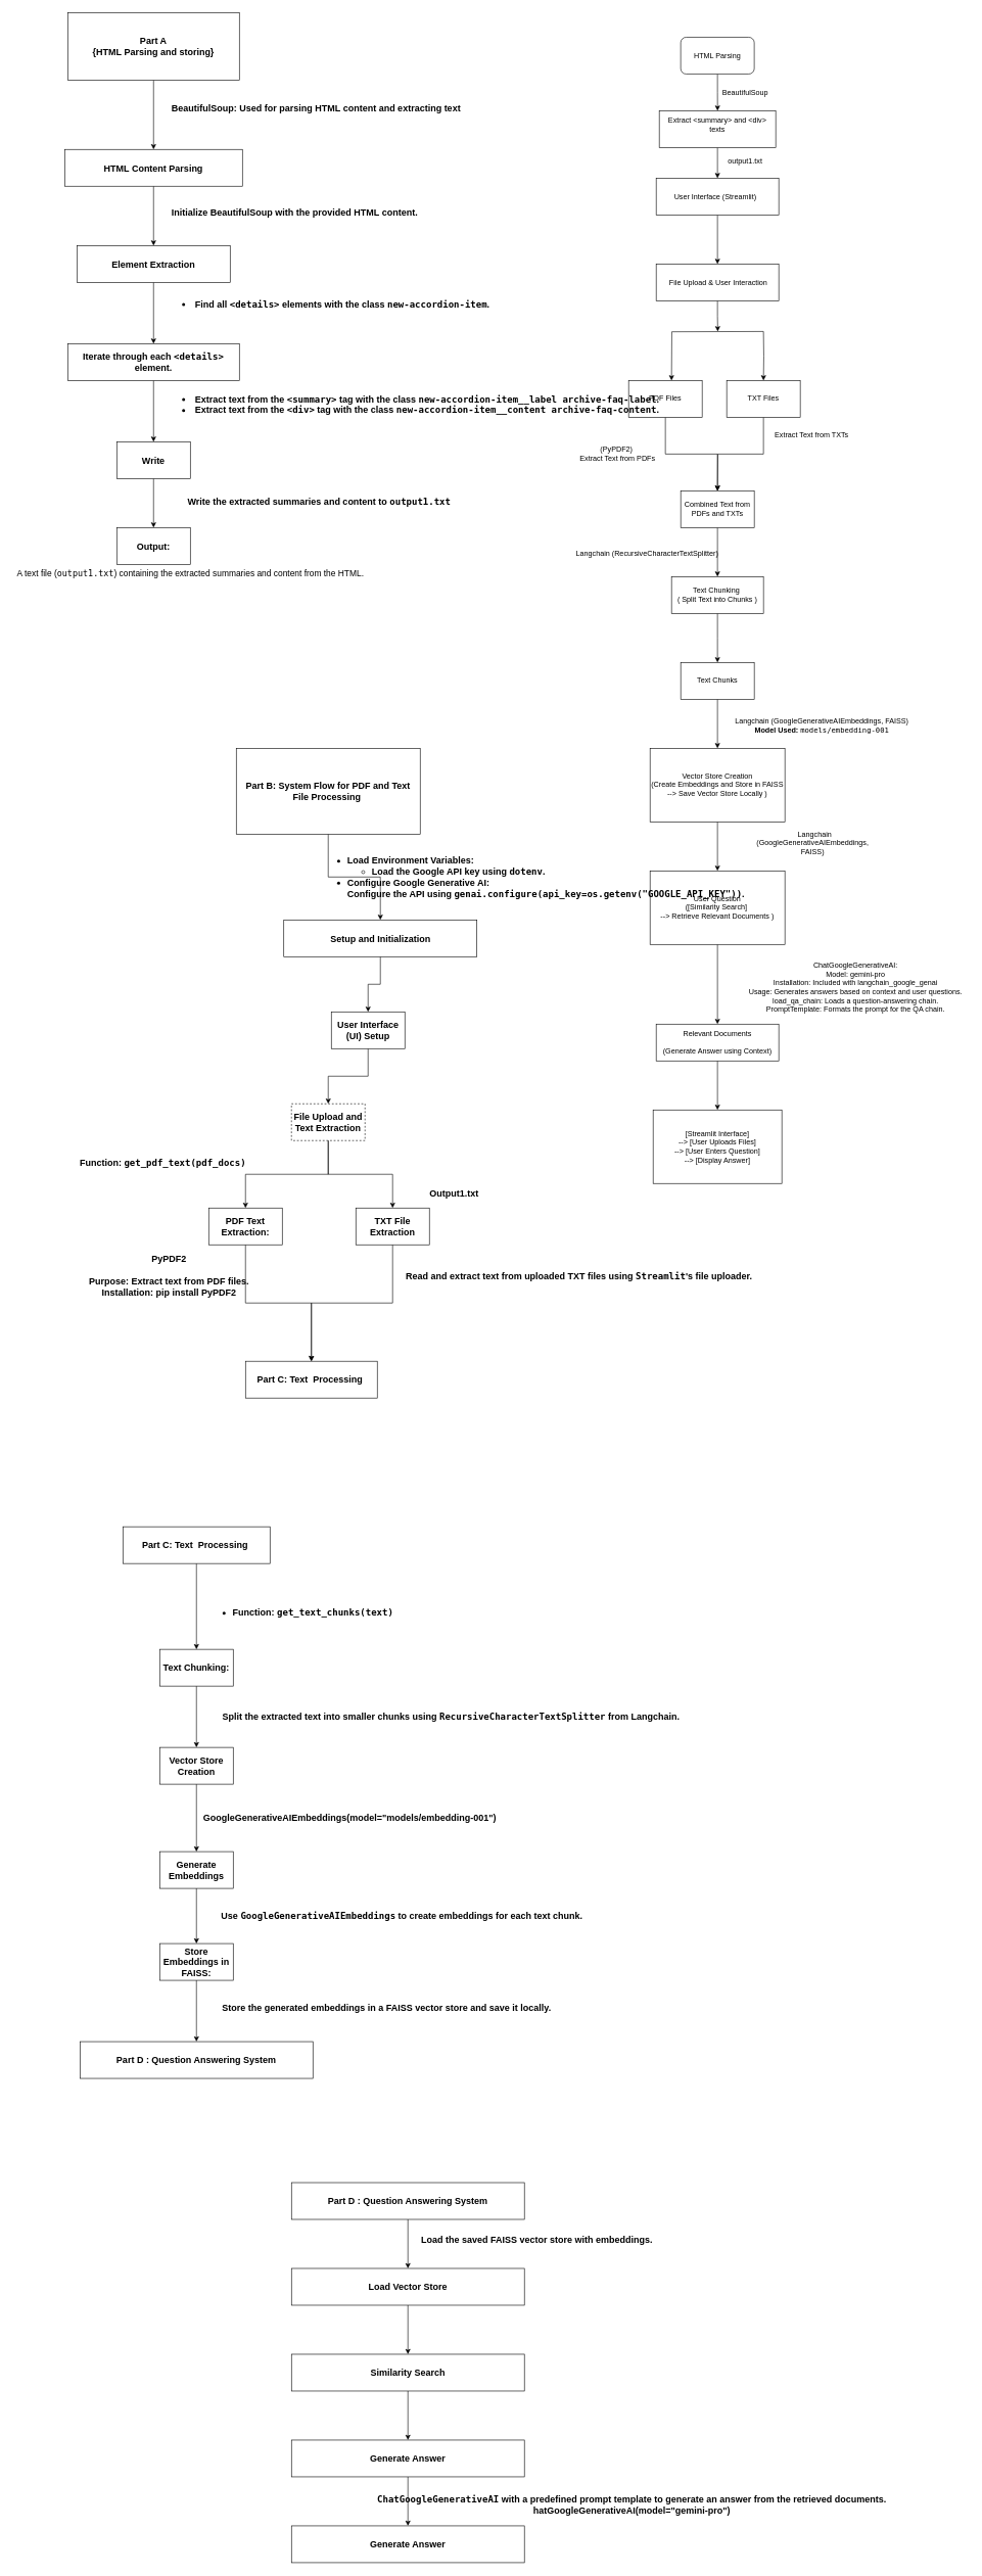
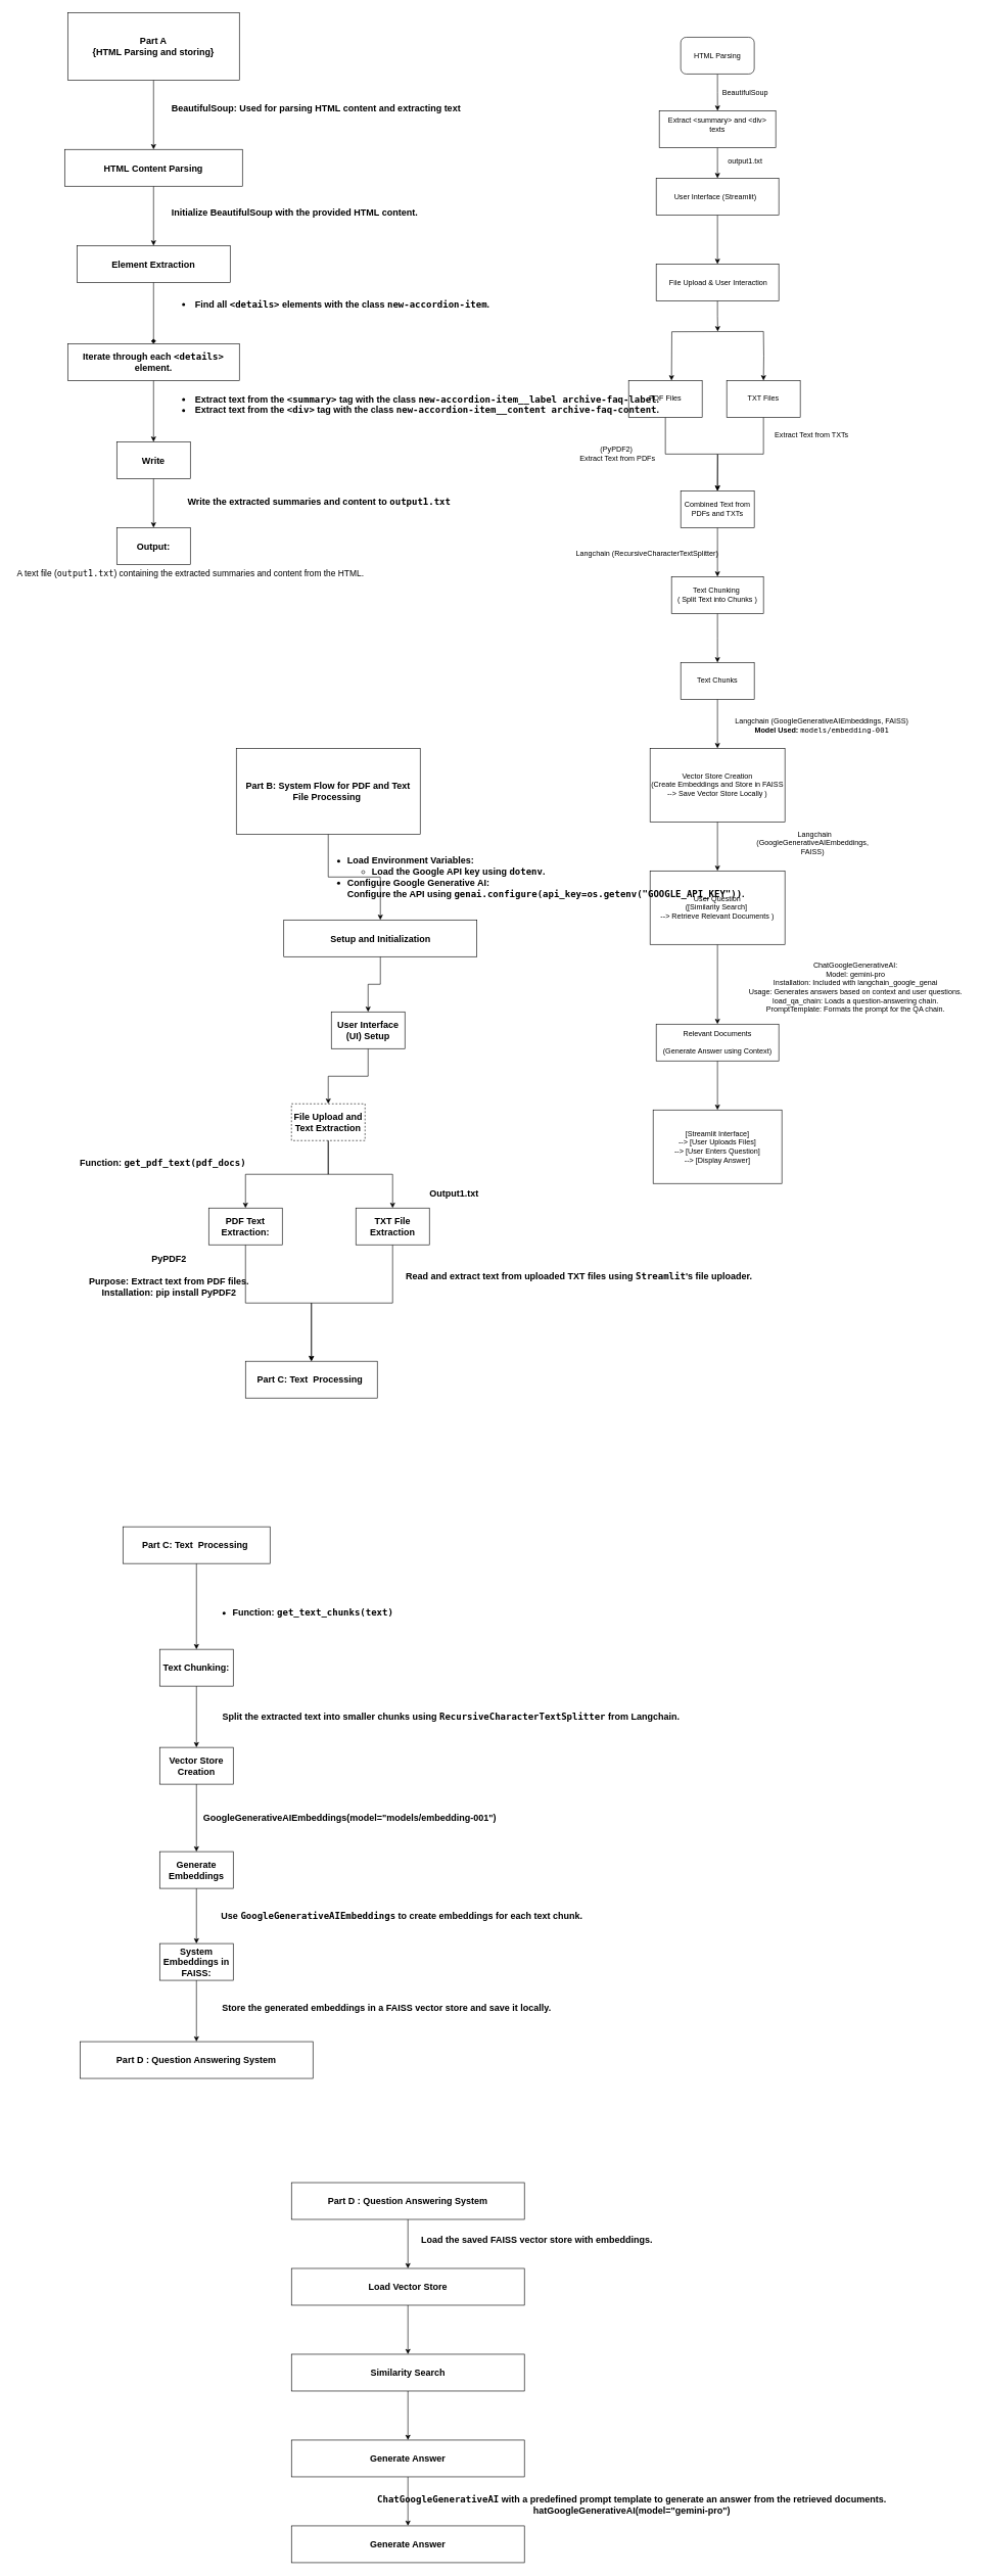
- <mxCell id="42" value="" style="edgeStyle=orthogonalEdgeStyle;rounded=0;orthogonalLoop=1;jettySize=auto;html=1;fontStyle=1;fontSize=15;" edge="1" parent="1" source="43" target="46"><mxGeometry relative="1" as="geometry" /></mxCell>
+ <mxCell id="42" value="" style="edgeStyle=orthogonalEdgeStyle;rounded=0;orthogonalLoop=1;jettySize=auto;html=1;fontStyle=1;fontSize=15;endArrow=diamond;" edge="1" parent="1" source="43" target="46"><mxGeometry relative="1" as="geometry" /></mxCell>
- <mxCell id="76" value="Store Embeddings in FAISS:" style="whiteSpace=wrap;html=1;rounded=0;fontSize=15;fontStyle=1" vertex="1" parent="1"><mxGeometry x="260" y="3170" width="120" height="60" as="geometry" /></mxCell>
+ <mxCell id="76" value="System Embeddings in FAISS:" style="whiteSpace=wrap;html=1;rounded=0;fontSize=15;fontStyle=1" vertex="1" parent="1"><mxGeometry x="260" y="3170" width="120" height="60" as="geometry" /></mxCell>
